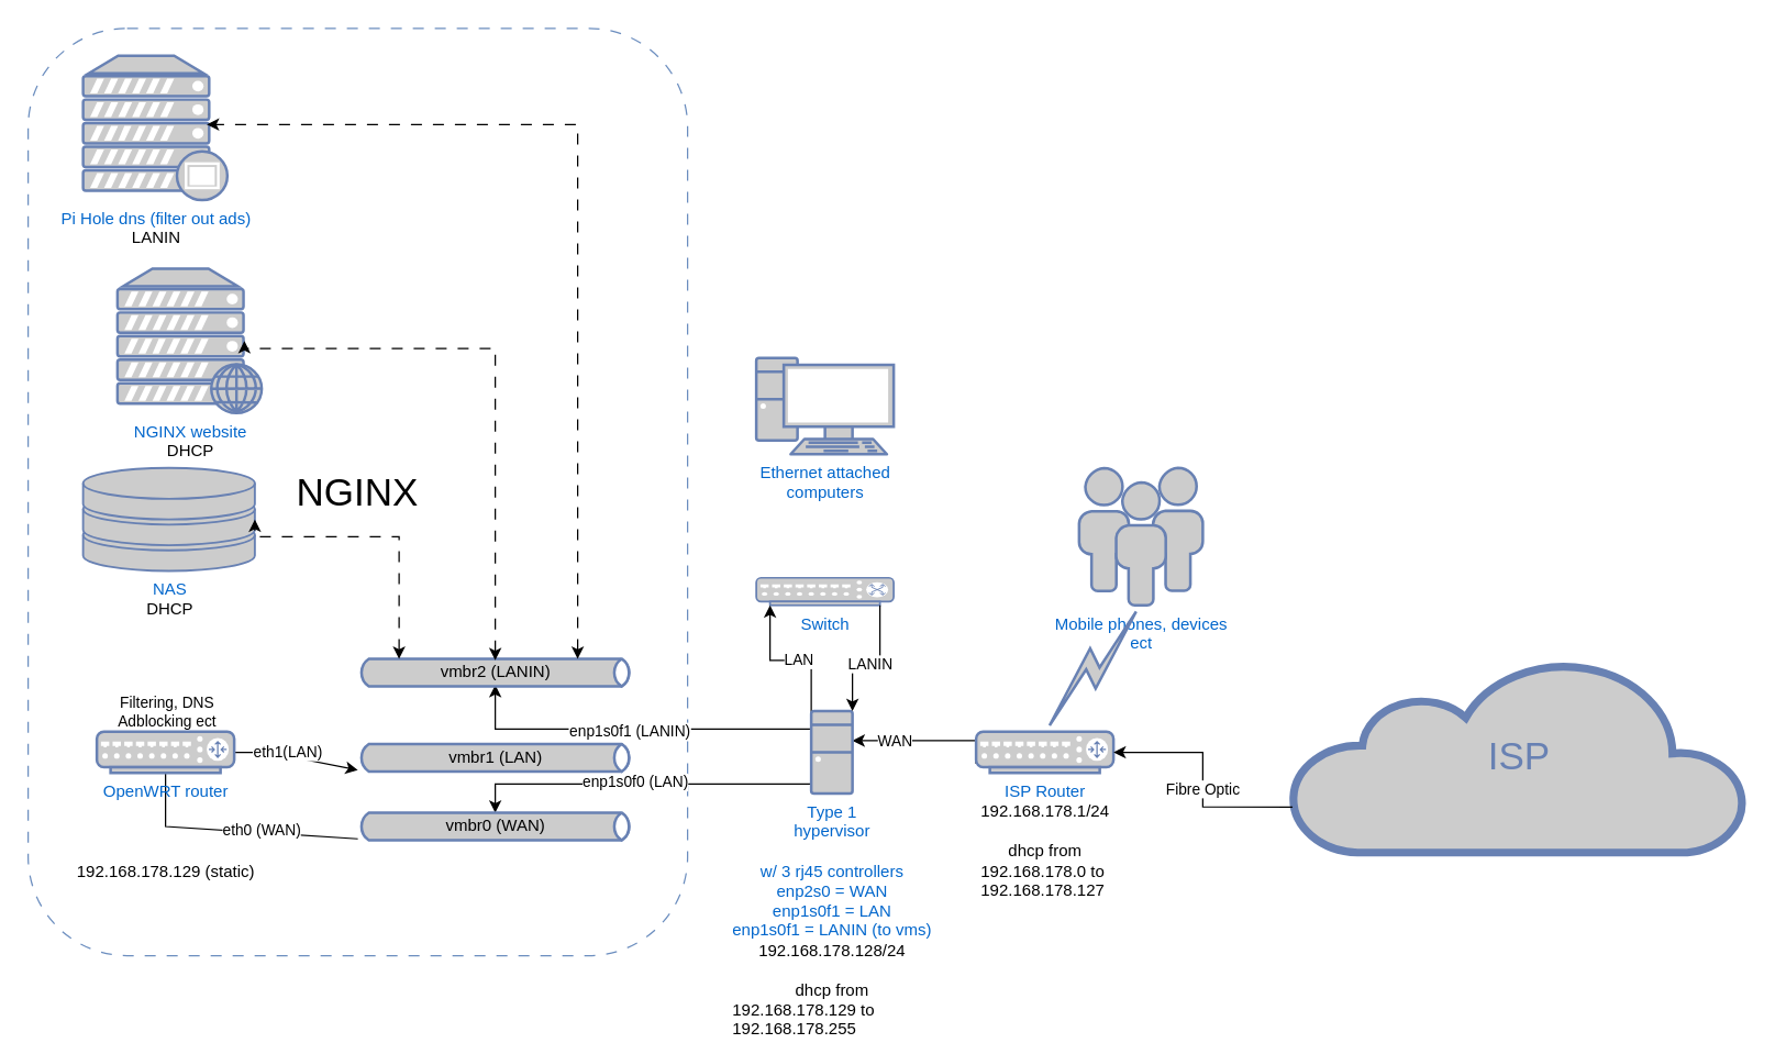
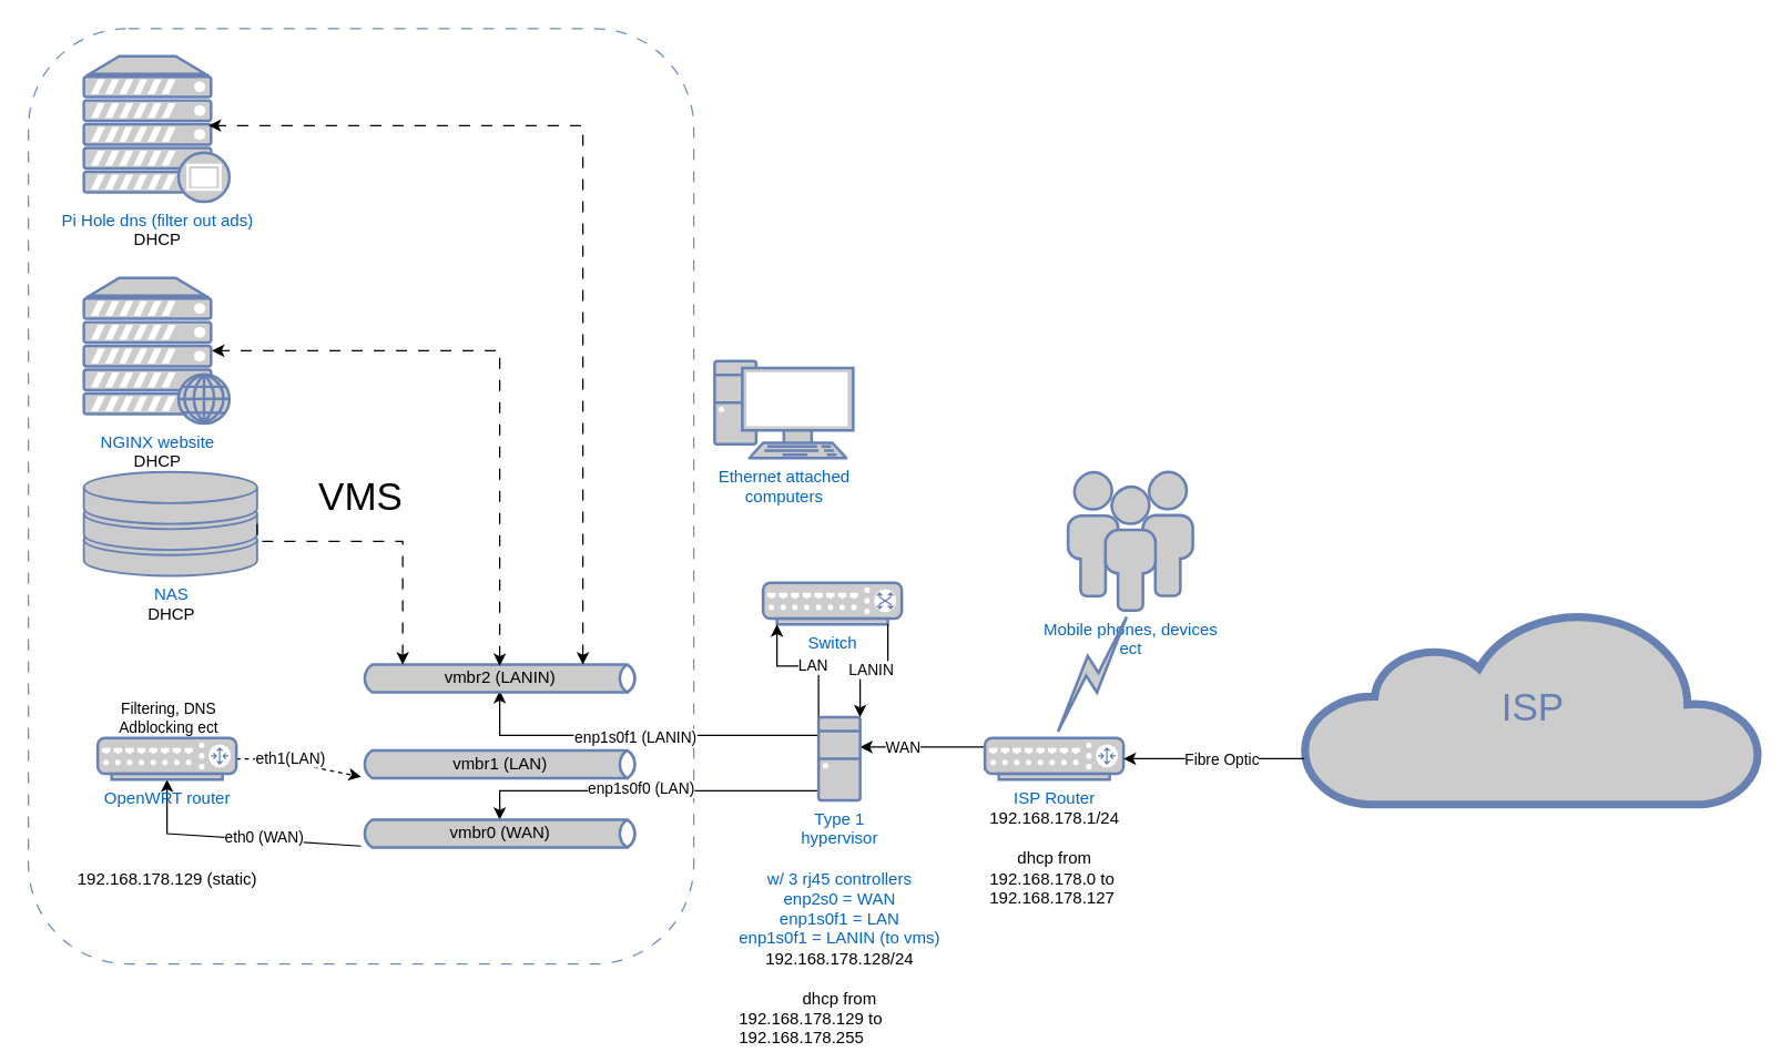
- <mxCell id="34" value="Pi Hole dns (filter out ads)&lt;br&gt;&lt;font color=&quot;#000000&quot;&gt;LANIN&lt;/font&gt;" style="fontColor=#0066CC;verticalAlign=top;verticalLabelPosition=bottom;labelPosition=center;align=center;html=1;outlineConnect=0;fillColor=#CCCCCC;strokeColor=#6881B3;gradientColor=none;gradientDirection=north;strokeWidth=2;shape=mxgraph.networks.proxy_server;" vertex="1" parent="1"><mxGeometry x="60" y="40" width="105" height="105" as="geometry" /></mxCell>
+ <mxCell id="34" value="Pi Hole dns (filter out ads)&lt;br&gt;&lt;font color=&quot;#000000&quot;&gt;DHCP&lt;/font&gt;" style="fontColor=#0066CC;verticalAlign=top;verticalLabelPosition=bottom;labelPosition=center;align=center;html=1;outlineConnect=0;fillColor=#CCCCCC;strokeColor=#6881B3;gradientColor=none;gradientDirection=north;strokeWidth=2;shape=mxgraph.networks.proxy_server;" vertex="1" parent="1"><mxGeometry x="60" y="40" width="105" height="105" as="geometry" /></mxCell>
- <mxCell id="22" value="NGINX website&lt;br&gt;&lt;font color=&quot;#000000&quot;&gt;DHCP&lt;/font&gt;" style="fontColor=#0066CC;verticalAlign=top;verticalLabelPosition=bottom;labelPosition=center;align=center;html=1;outlineConnect=0;fillColor=#CCCCCC;strokeColor=#6881B3;gradientColor=none;gradientDirection=north;strokeWidth=2;shape=mxgraph.networks.web_server;" vertex="1" parent="1"><mxGeometry x="85" y="195" width="105" height="105" as="geometry" /></mxCell>
+ <mxCell id="22" value="NGINX website&lt;br&gt;&lt;font color=&quot;#000000&quot;&gt;DHCP&lt;/font&gt;" style="fontColor=#0066CC;verticalAlign=top;verticalLabelPosition=bottom;labelPosition=center;align=center;html=1;outlineConnect=0;fillColor=#CCCCCC;strokeColor=#6881B3;gradientColor=none;gradientDirection=north;strokeWidth=2;shape=mxgraph.networks.web_server;" vertex="1" parent="1"><mxGeometry x="60" y="200" width="105" height="105" as="geometry" /></mxCell>
- <mxCell id="31" value="Ethernet attached&lt;div&gt;computers&lt;/div&gt;" style="fontColor=#0066CC;verticalAlign=top;verticalLabelPosition=bottom;labelPosition=center;align=center;html=1;outlineConnect=0;fillColor=#CCCCCC;strokeColor=#6881B3;gradientColor=none;gradientDirection=north;strokeWidth=2;shape=mxgraph.networks.pc;" vertex="1" parent="1"><mxGeometry x="550" y="260" width="100" height="70" as="geometry" /></mxCell>
+ <mxCell id="31" value="Ethernet attached&lt;div&gt;computers&lt;/div&gt;" style="fontColor=#0066CC;verticalAlign=top;verticalLabelPosition=bottom;labelPosition=center;align=center;html=1;outlineConnect=0;fillColor=#CCCCCC;strokeColor=#6881B3;gradientColor=none;gradientDirection=north;strokeWidth=2;shape=mxgraph.networks.pc;" vertex="1" parent="1"><mxGeometry x="515" y="260" width="100" height="70" as="geometry" /></mxCell>
- <mxCell id="2" value="&lt;font style=&quot;font-size: 28px;&quot;&gt;NGINX&lt;/font&gt;" style="rounded=1;whiteSpace=wrap;html=1;fillColor=none;strokeColor=#6c8ebf;dashed=1;dashPattern=8 8;" vertex="1" parent="1"><mxGeometry x="20" y="20" width="480" height="675" as="geometry" /></mxCell>
+ <mxCell id="2" value="&lt;font style=&quot;font-size: 28px;&quot;&gt;VMS&lt;/font&gt;" style="rounded=1;whiteSpace=wrap;html=1;fillColor=none;strokeColor=#6c8ebf;dashed=1;dashPattern=8 8;" vertex="1" parent="1"><mxGeometry x="20" y="20" width="480" height="675" as="geometry" /></mxCell>
- <mxCell id="25" style="edgeStyle=orthogonalEdgeStyle;rounded=0;orthogonalLoop=1;jettySize=auto;html=1;entryX=1;entryY=0.5;entryDx=0;entryDy=0;entryPerimeter=0;dashed=1;dashPattern=8 8;startArrow=classic;startFill=1;" edge="1" parent="1" source="14" target="24"><mxGeometry relative="1" as="geometry"><mxPoint x="255" y="262" as="sourcePoint" /><Array as="points"><mxPoint x="290" y="390" /></Array></mxGeometry></mxCell>
+ <mxCell id="25" style="edgeStyle=orthogonalEdgeStyle;rounded=0;orthogonalLoop=1;jettySize=auto;html=1;entryX=1;entryY=0.5;entryDx=0;entryDy=0;entryPerimeter=0;dashed=1;dashPattern=8 8;startArrow=classic;startFill=1;endArrow=none;" edge="1" parent="1" source="14" target="24"><mxGeometry relative="1" as="geometry"><mxPoint x="255" y="262" as="sourcePoint" /><Array as="points"><mxPoint x="290" y="390" /></Array></mxGeometry></mxCell>
- <mxCell id="32" value="Mobile phones, devices&lt;div&gt;ect&lt;/div&gt;" style="fontColor=#0066CC;verticalAlign=top;verticalLabelPosition=bottom;labelPosition=center;align=center;html=1;outlineConnect=0;fillColor=#CCCCCC;strokeColor=#6881B3;gradientColor=none;gradientDirection=north;strokeWidth=2;shape=mxgraph.networks.users;" vertex="1" parent="1"><mxGeometry x="785" y="340" width="90" height="100" as="geometry" /></mxCell>
+ <mxCell id="32" value="Mobile phones, devices&lt;div&gt;ect&lt;/div&gt;" style="fontColor=#0066CC;verticalAlign=top;verticalLabelPosition=bottom;labelPosition=center;align=center;html=1;outlineConnect=0;fillColor=#CCCCCC;strokeColor=#6881B3;gradientColor=none;gradientDirection=north;strokeWidth=2;shape=mxgraph.networks.users;" vertex="1" parent="1"><mxGeometry x="770" y="340" width="90" height="100" as="geometry" /></mxCell>
- <mxCell id="7" value="Switch" style="fontColor=#0066CC;verticalAlign=top;verticalLabelPosition=bottom;labelPosition=center;align=center;html=1;outlineConnect=0;fillColor=#CCCCCC;strokeColor=#6881B3;gradientColor=none;gradientDirection=north;strokeWidth=2;shape=mxgraph.networks.switch;" vertex="1" parent="1"><mxGeometry x="550" y="420" width="100" height="20" as="geometry" /></mxCell>
+ <mxCell id="7" value="Switch" style="fontColor=#0066CC;verticalAlign=top;verticalLabelPosition=bottom;labelPosition=center;align=center;html=1;outlineConnect=0;fillColor=#CCCCCC;strokeColor=#6881B3;gradientColor=none;gradientDirection=north;strokeWidth=2;shape=mxgraph.networks.switch;" vertex="1" parent="1"><mxGeometry x="550" y="420" width="100" height="30" as="geometry" /></mxCell>
- <mxCell id="3" value="ISP" style="html=1;fillColor=#CCCCCC;strokeColor=#6881B3;gradientColor=none;gradientDirection=north;strokeWidth=2;shape=mxgraph.networks.cloud;fontColor=#6881B3;rounded=0;shadow=0;comic=0;align=center;fontSize=28;" parent="1" vertex="1"><mxGeometry x="940" y="480" width="330" height="140" as="geometry" /></mxCell>
+ <mxCell id="3" value="ISP" style="html=1;fillColor=#CCCCCC;strokeColor=#6881B3;gradientColor=none;gradientDirection=north;strokeWidth=2;shape=mxgraph.networks.cloud;fontColor=#6881B3;rounded=0;shadow=0;comic=0;align=center;fontSize=28;" parent="1" vertex="1"><mxGeometry x="940" y="440" width="330" height="140" as="geometry" /></mxCell>
- <mxCell id="26" style="edgeStyle=orthogonalEdgeStyle;rounded=0;orthogonalLoop=1;jettySize=auto;html=1;" edge="1" parent="1" source="29" target="30"><mxGeometry relative="1" as="geometry" /></mxCell>
+ <mxCell id="26" style="edgeStyle=orthogonalEdgeStyle;rounded=0;orthogonalLoop=1;jettySize=auto;html=1;dashed=1;" edge="1" parent="1" source="29" target="30"><mxGeometry relative="1" as="geometry" /></mxCell>
- <mxCell id="19" style="edgeStyle=orthogonalEdgeStyle;rounded=0;orthogonalLoop=1;jettySize=auto;html=1;endArrow=none;" edge="1" parent="1" source="21" target="29"><mxGeometry relative="1" as="geometry" /></mxCell>
+ <mxCell id="19" style="edgeStyle=orthogonalEdgeStyle;rounded=0;orthogonalLoop=1;jettySize=auto;html=1;" edge="1" parent="1" source="21" target="29"><mxGeometry relative="1" as="geometry" /></mxCell>
